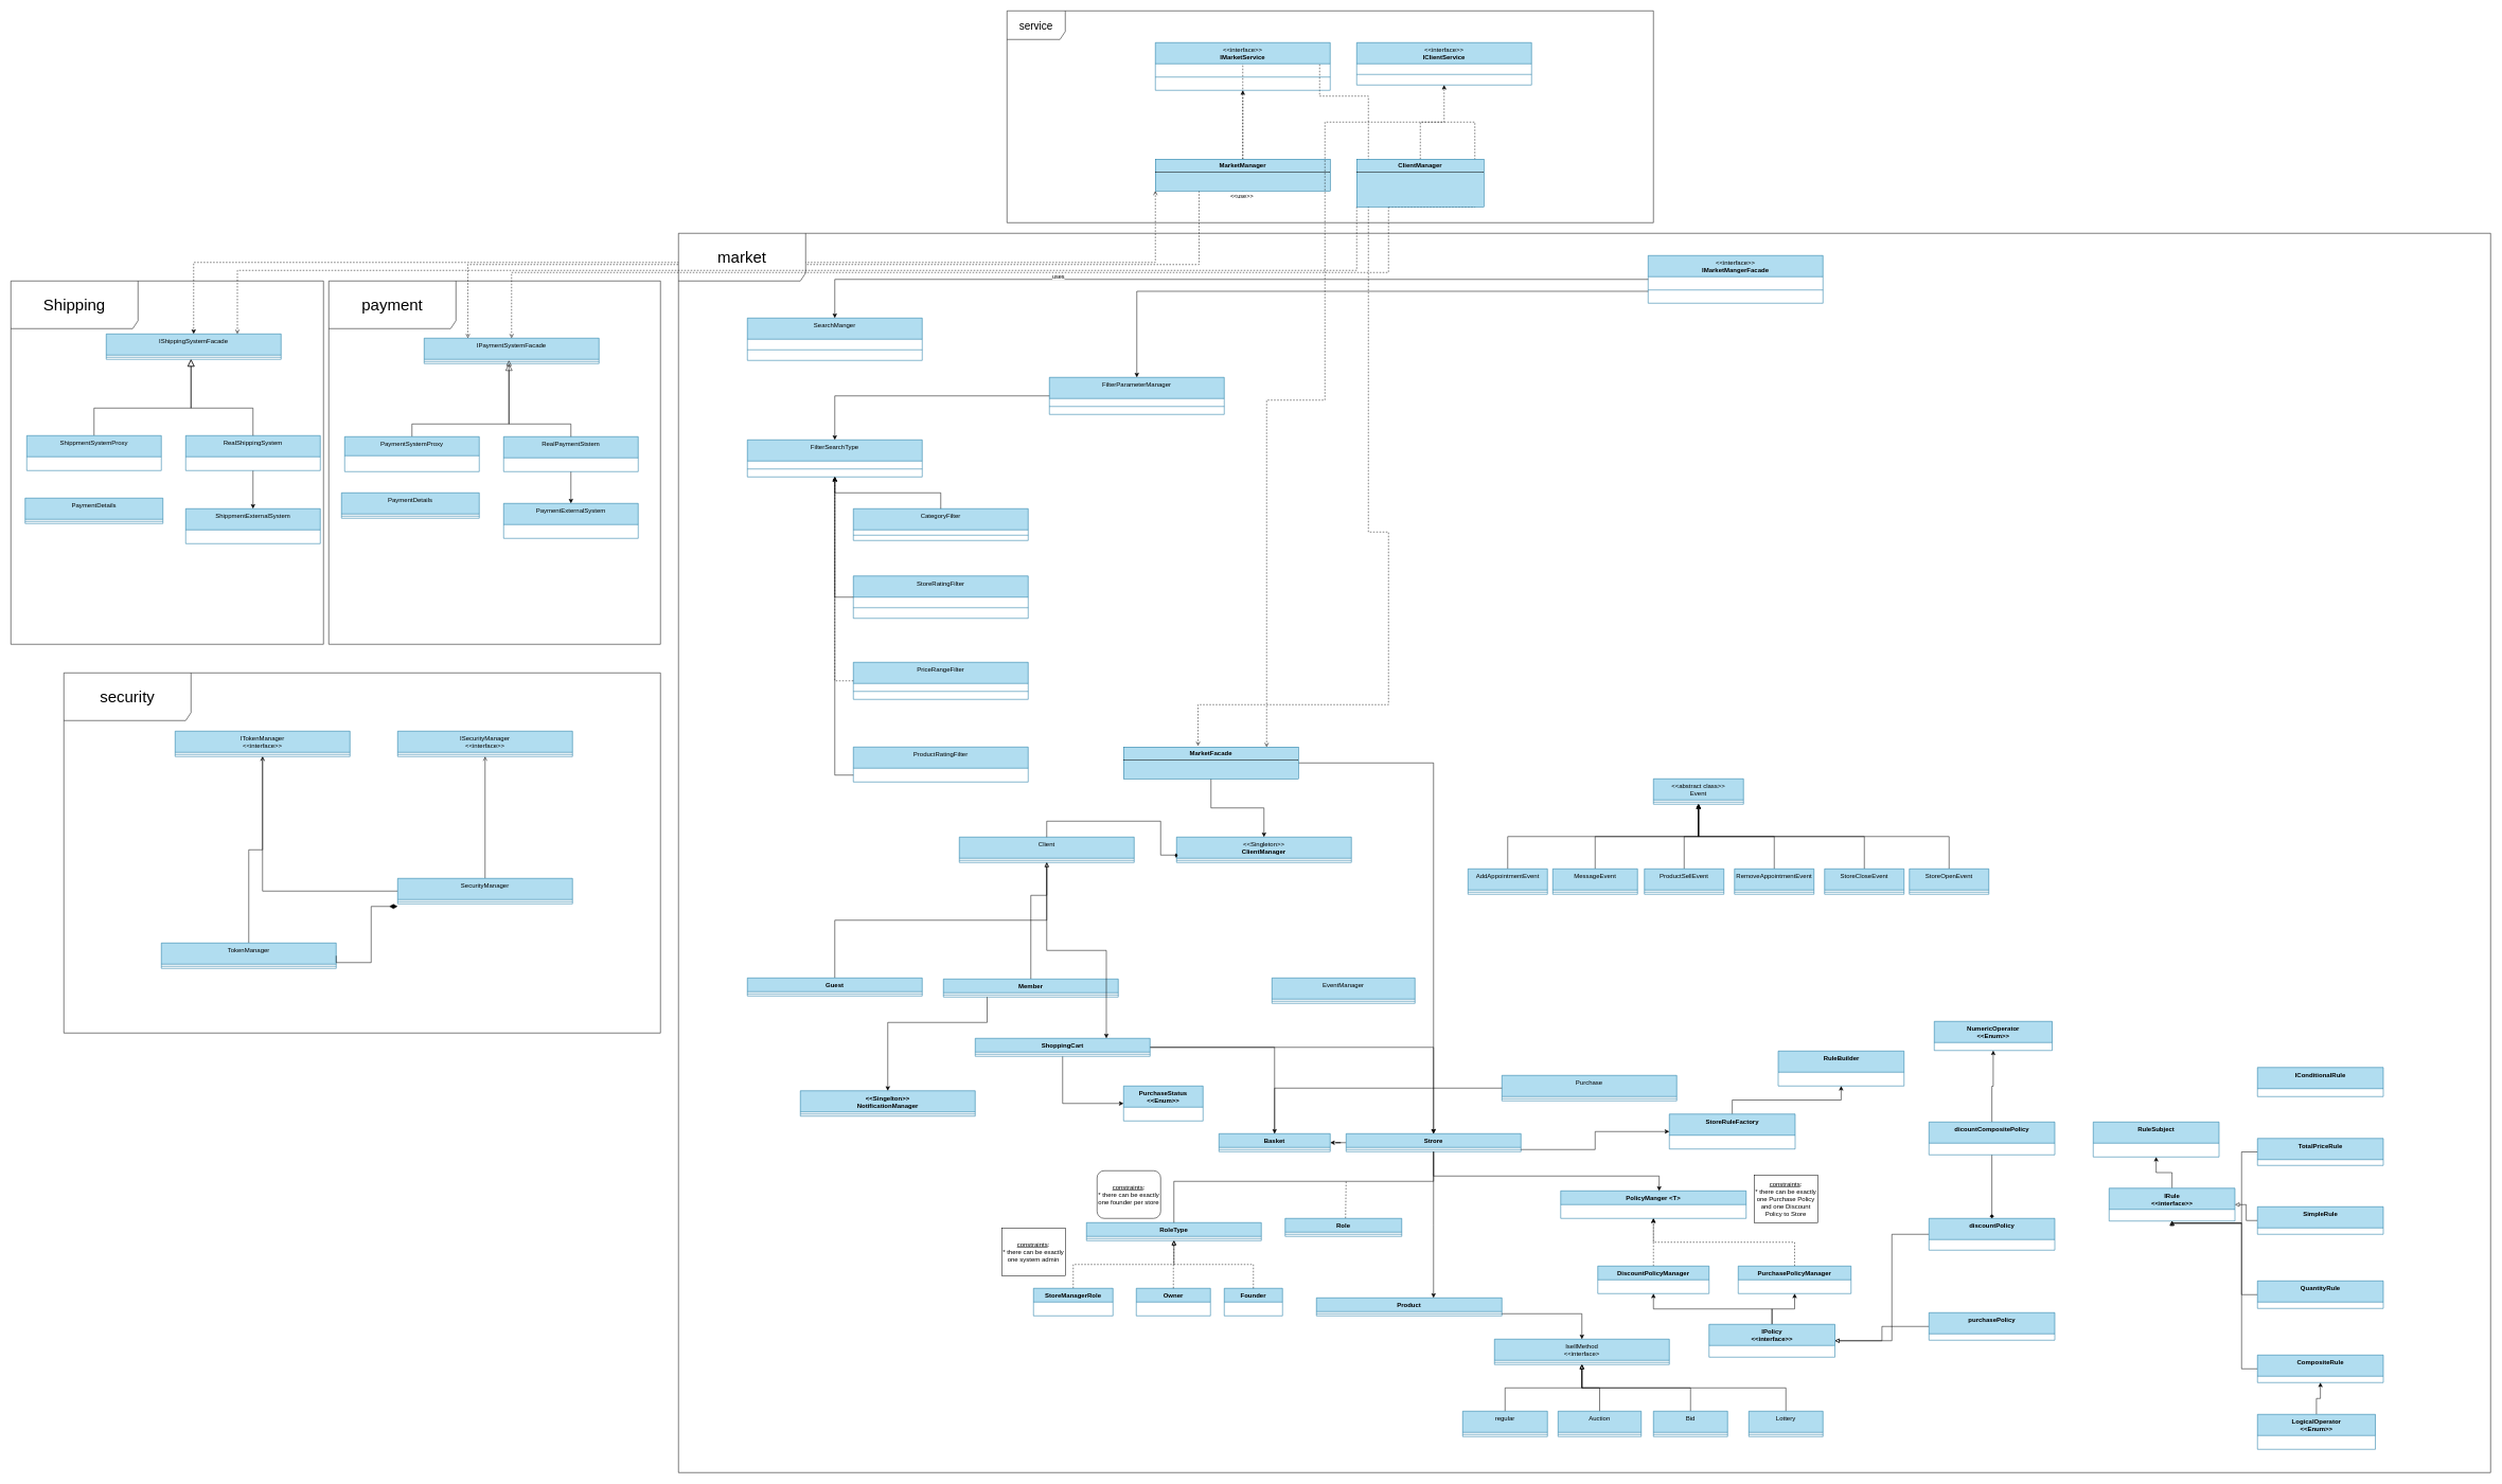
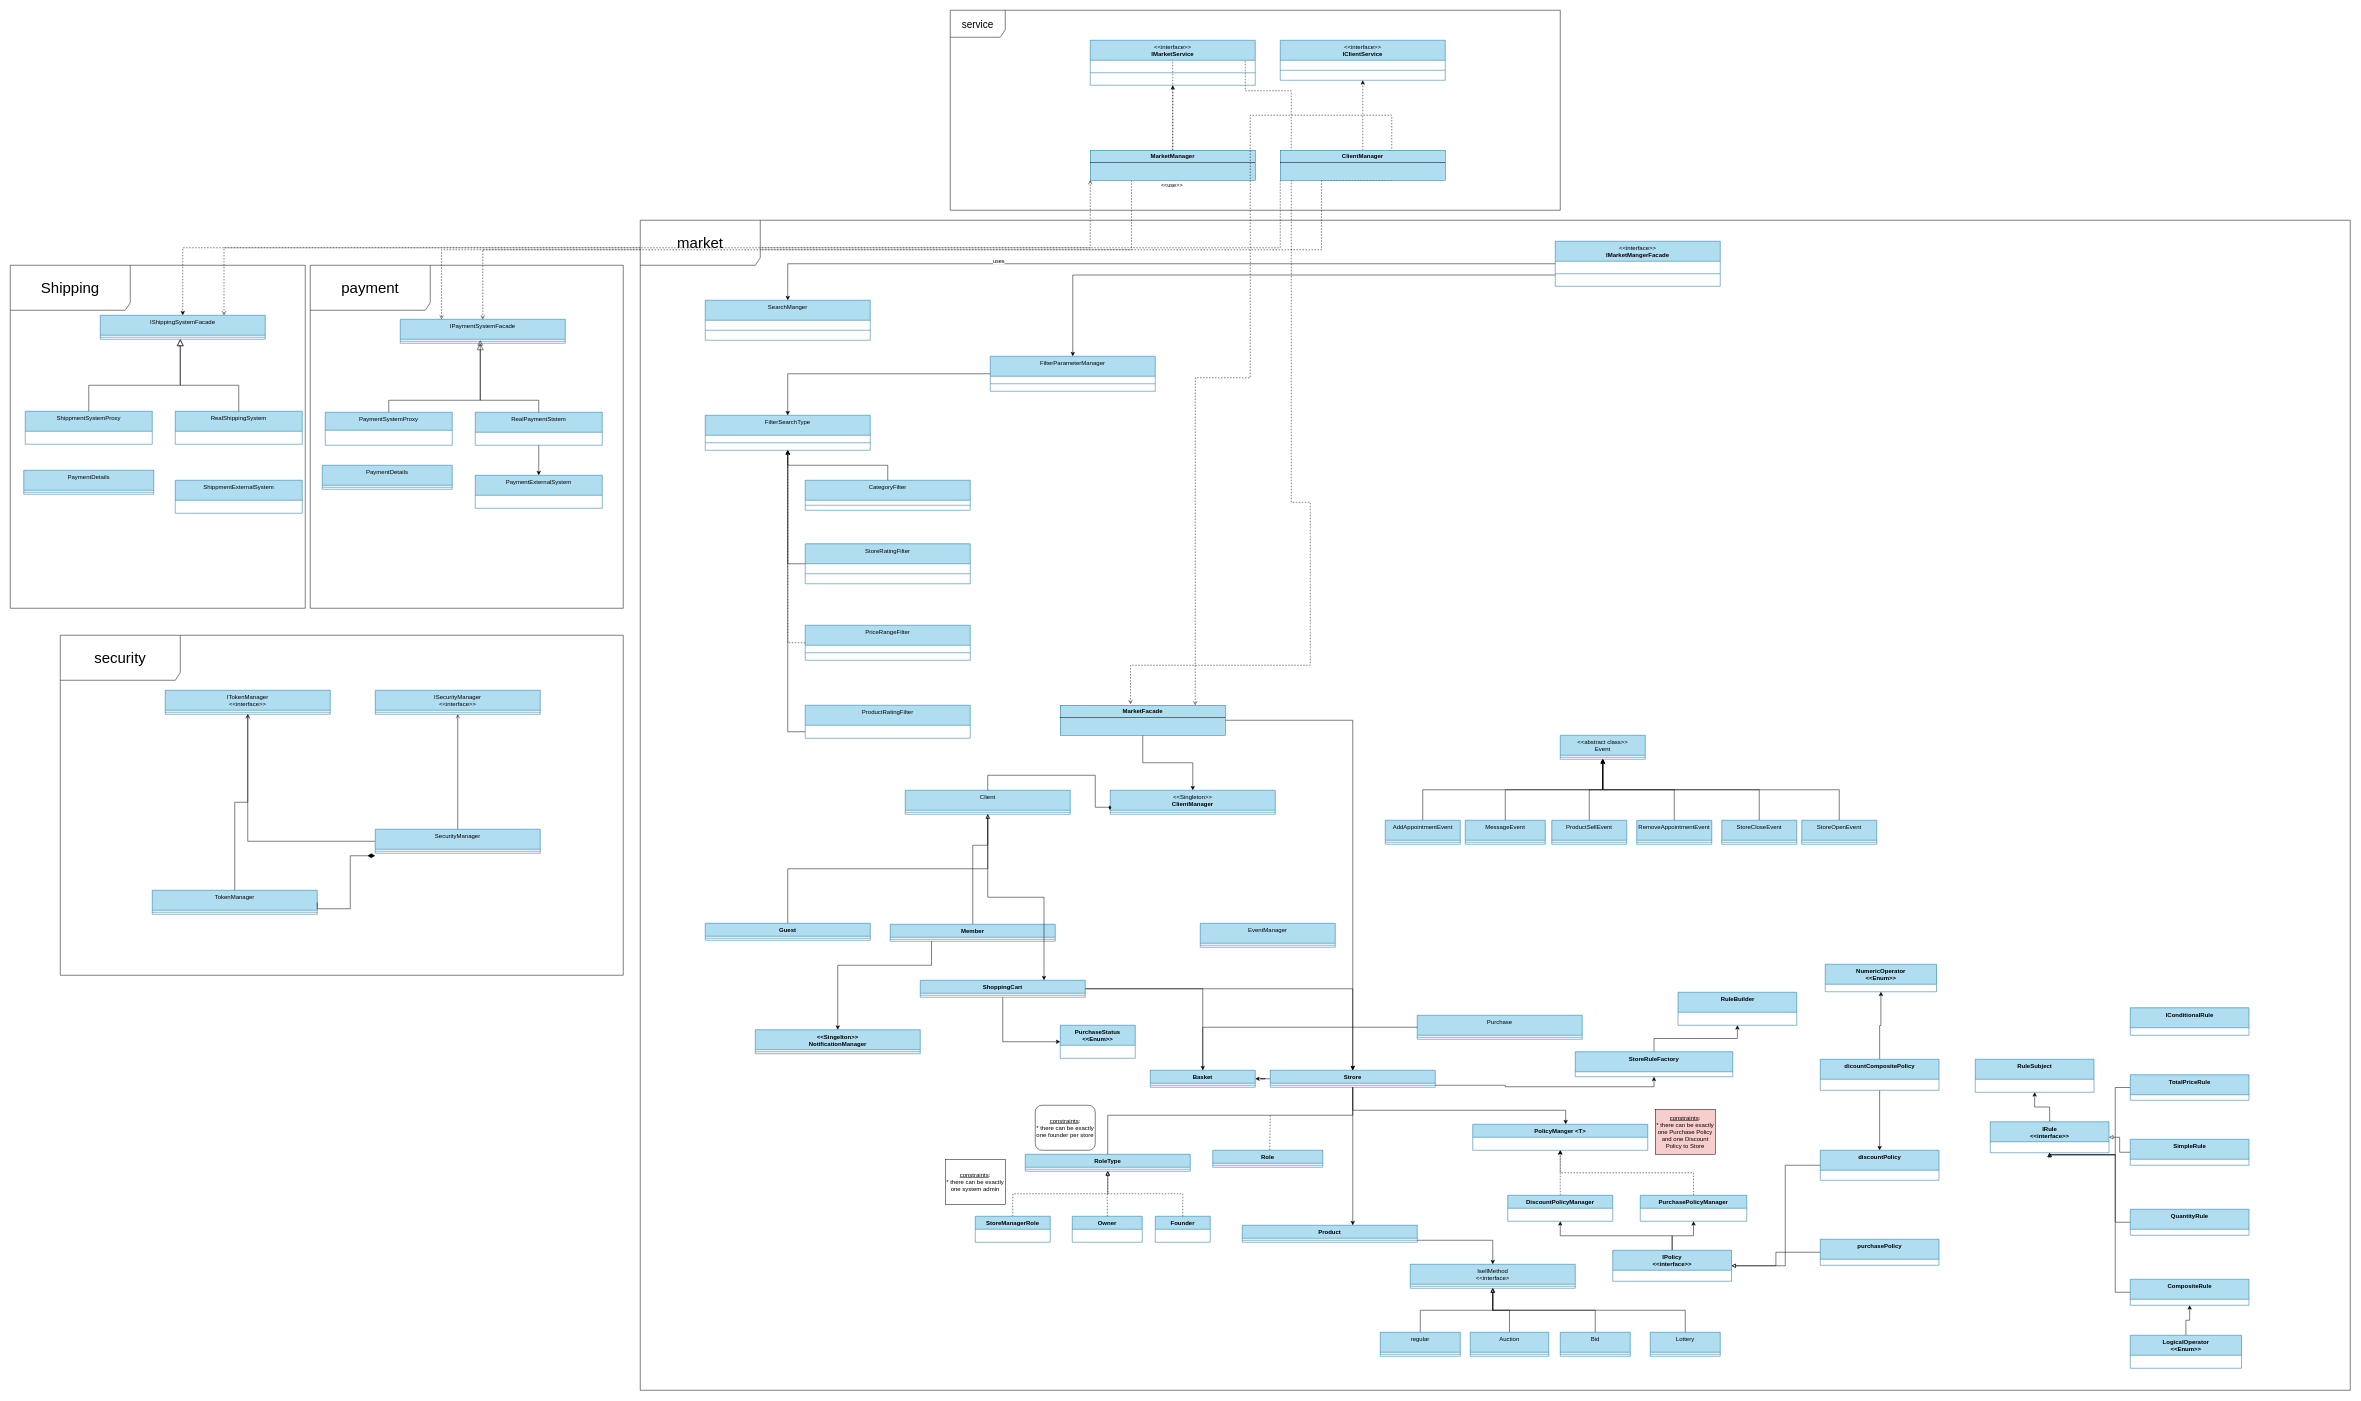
- <mxCell id="90" value="&lt;p style=&quot;margin:0px;margin-top:4px;text-align:center;&quot;&gt;&lt;b&gt;ClientManager&lt;/b&gt;&lt;/p&gt;&lt;hr size=&quot;1&quot; style=&quot;border-style:solid;&quot;&gt;&lt;div style=&quot;height:2px;&quot;&gt;&lt;/div&gt;" style="verticalAlign=top;align=left;overflow=fill;html=1;whiteSpace=wrap;fillColor=#b1ddf0;strokeColor=#10739e;" parent="1" vertex="1"><mxGeometry x="2560" y="300" width="240" height="90" as="geometry" /></mxCell>
+ <mxCell id="90" value="&lt;p style=&quot;margin:0px;margin-top:4px;text-align:center;&quot;&gt;&lt;b&gt;ClientManager&lt;/b&gt;&lt;/p&gt;&lt;hr size=&quot;1&quot; style=&quot;border-style:solid;&quot;&gt;&lt;div style=&quot;height:2px;&quot;&gt;&lt;/div&gt;" style="verticalAlign=top;align=left;overflow=fill;html=1;whiteSpace=wrap;fillColor=#b1ddf0;strokeColor=#10739e;" parent="1" vertex="1"><mxGeometry x="2560" y="300" width="330" height="60" as="geometry" /></mxCell>
- <mxCell id="78" style="edgeStyle=orthogonalEdgeStyle;rounded=0;orthogonalLoop=1;jettySize=auto;html=1;entryX=0.5;entryY=0;entryDx=0;entryDy=0;" parent="1" source="79" target="83" edge="1"><mxGeometry relative="1" as="geometry" /></mxCell>
- <mxCell id="197" value="&lt;div&gt;StoreRuleFactory&lt;/div&gt;" style="swimlane;fontStyle=1;align=center;verticalAlign=top;childLayout=stackLayout;horizontal=1;startSize=40;horizontalStack=0;resizeParent=1;resizeParentMax=0;resizeLast=0;collapsible=1;marginBottom=0;whiteSpace=wrap;html=1;fillColor=#b1ddf0;strokeColor=#10739e;" vertex="1" parent="1"><mxGeometry x="3150" y="2103" width="237.5" height="66" as="geometry" /></mxCell>
+ <mxCell id="197" value="&lt;div&gt;StoreRuleFactory&lt;/div&gt;" style="swimlane;fontStyle=1;align=center;verticalAlign=top;childLayout=stackLayout;horizontal=1;startSize=40;horizontalStack=0;resizeParent=1;resizeParentMax=0;resizeLast=0;collapsible=1;marginBottom=0;whiteSpace=wrap;html=1;fillColor=#b1ddf0;strokeColor=#10739e;" vertex="1" parent="1"><mxGeometry x="3150" y="2103" width="315" height="50" as="geometry" /></mxCell>
- <mxCell id="118" value="&lt;u&gt;constraints&lt;/u&gt;:&lt;br&gt;* there can be exactly one Purchase Policy&lt;div&gt;and one Discount Policy to Store&lt;/div&gt;" style="whiteSpace=wrap;html=1;" parent="1" vertex="1"><mxGeometry x="3310" y="2218" width="120" height="90" as="geometry" /></mxCell>
+ <mxCell id="118" value="&lt;u&gt;constraints&lt;/u&gt;:&lt;br&gt;* there can be exactly one Purchase Policy&lt;div&gt;and one Discount Policy to Store&lt;/div&gt;" style="whiteSpace=wrap;html=1;fillColor=#f8cecc;" parent="1" vertex="1"><mxGeometry x="3310" y="2218" width="120" height="90" as="geometry" /></mxCell>
- <mxCell id="177" style="edgeStyle=orthogonalEdgeStyle;rounded=0;orthogonalLoop=1;jettySize=auto;html=1;endArrow=diamond;" edge="1" parent="1" source="179" target="176"><mxGeometry relative="1" as="geometry" /></mxCell>
+ <mxCell id="177" style="edgeStyle=orthogonalEdgeStyle;rounded=0;orthogonalLoop=1;jettySize=auto;html=1;" edge="1" parent="1" source="179" target="176"><mxGeometry relative="1" as="geometry" /></mxCell>
